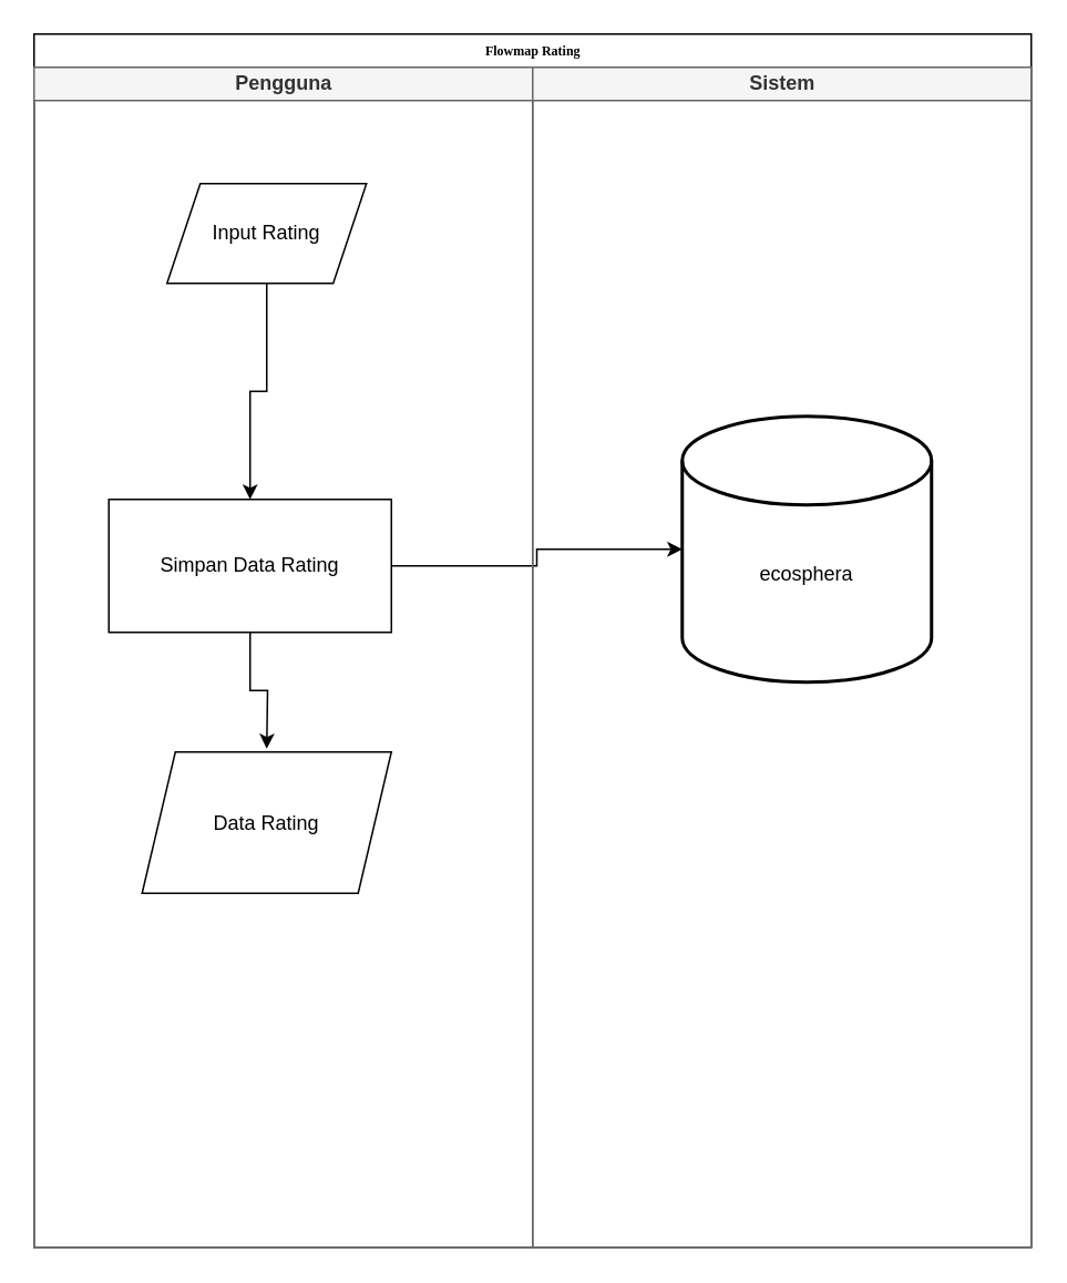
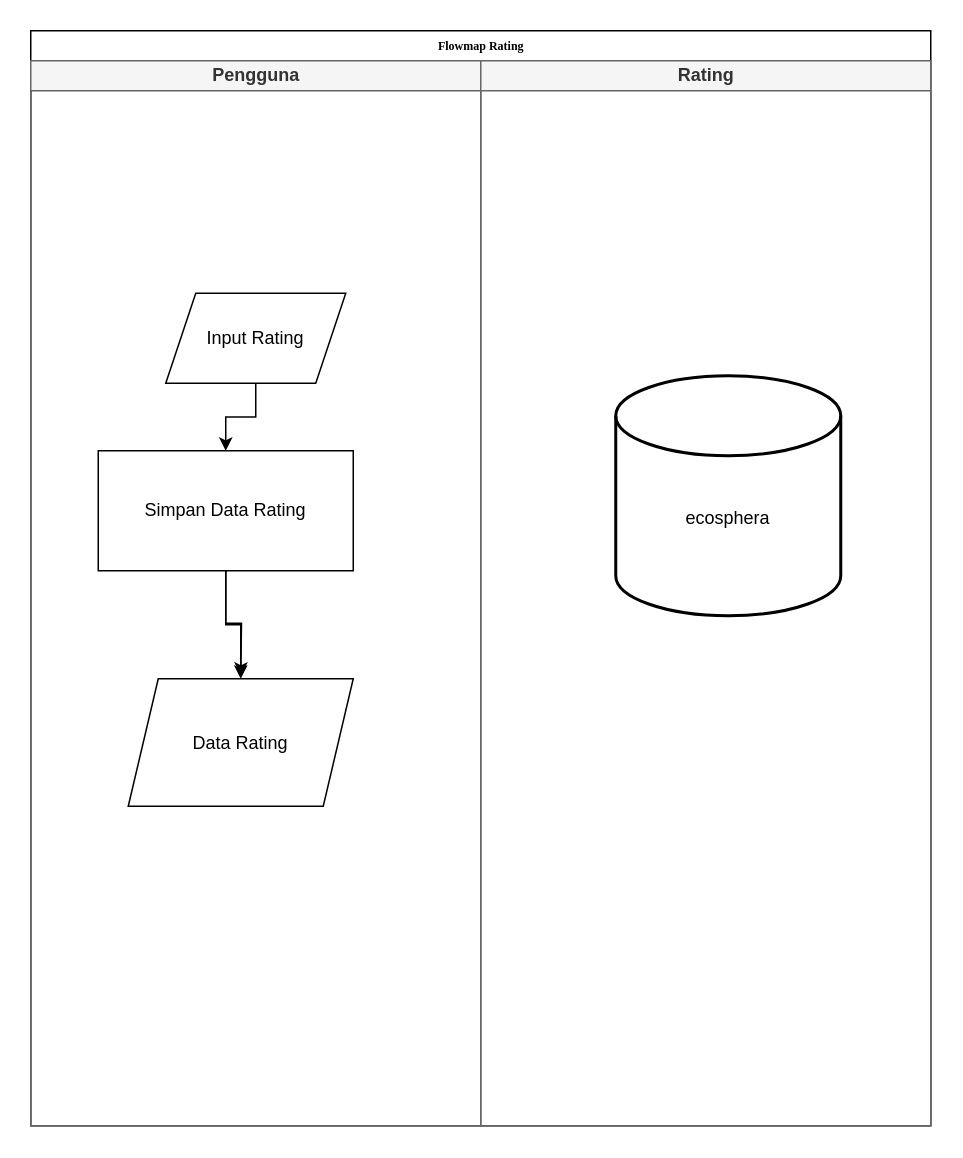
- <mxCell id="10" value="Sistem" style="swimlane;html=1;startSize=20;fillColor=#f5f5f5;fontColor=#333333;strokeColor=#666666;" parent="2" vertex="1"><mxGeometry x="300" y="20" width="300" height="710" as="geometry" /></mxCell>
+ <mxCell id="10" value="Rating" style="swimlane;html=1;startSize=20;fillColor=#f5f5f5;fontColor=#333333;strokeColor=#666666;" parent="2" vertex="1"><mxGeometry x="300" y="20" width="300" height="710" as="geometry" /></mxCell>
- <mxCell id="4" value="Input Rating" style="shape=parallelogram;perimeter=parallelogramPerimeter;whiteSpace=wrap;html=1;fixedSize=1;" parent="3" vertex="1"><mxGeometry x="80" y="70" width="120" height="60" as="geometry" /></mxCell>
+ <mxCell id="4" value="Input Rating" style="shape=parallelogram;perimeter=parallelogramPerimeter;whiteSpace=wrap;html=1;fixedSize=1;" parent="3" vertex="1"><mxGeometry x="90" y="155" width="120" height="60" as="geometry" /></mxCell>
- <mxCell id="9" style="edgeStyle=orthogonalEdgeStyle;rounded=0;orthogonalLoop=1;jettySize=auto;html=1;" parent="2" source="6" target="11" edge="1"><mxGeometry relative="1" as="geometry" /></mxCell>
+ <mxCell id="9" style="edgeStyle=orthogonalEdgeStyle;rounded=0;orthogonalLoop=1;jettySize=auto;html=1;" parent="2" source="6" target="8" edge="1"><mxGeometry relative="1" as="geometry" /></mxCell>
